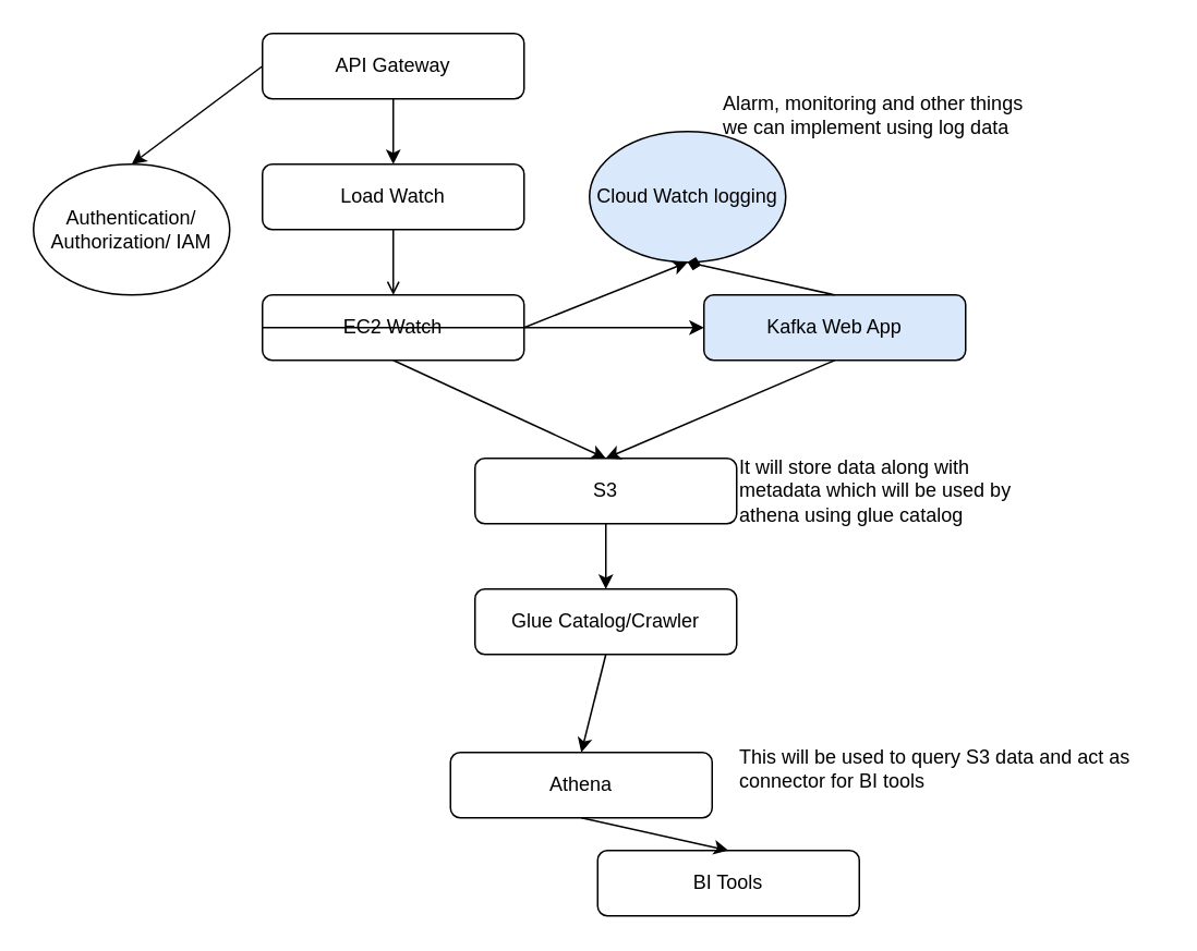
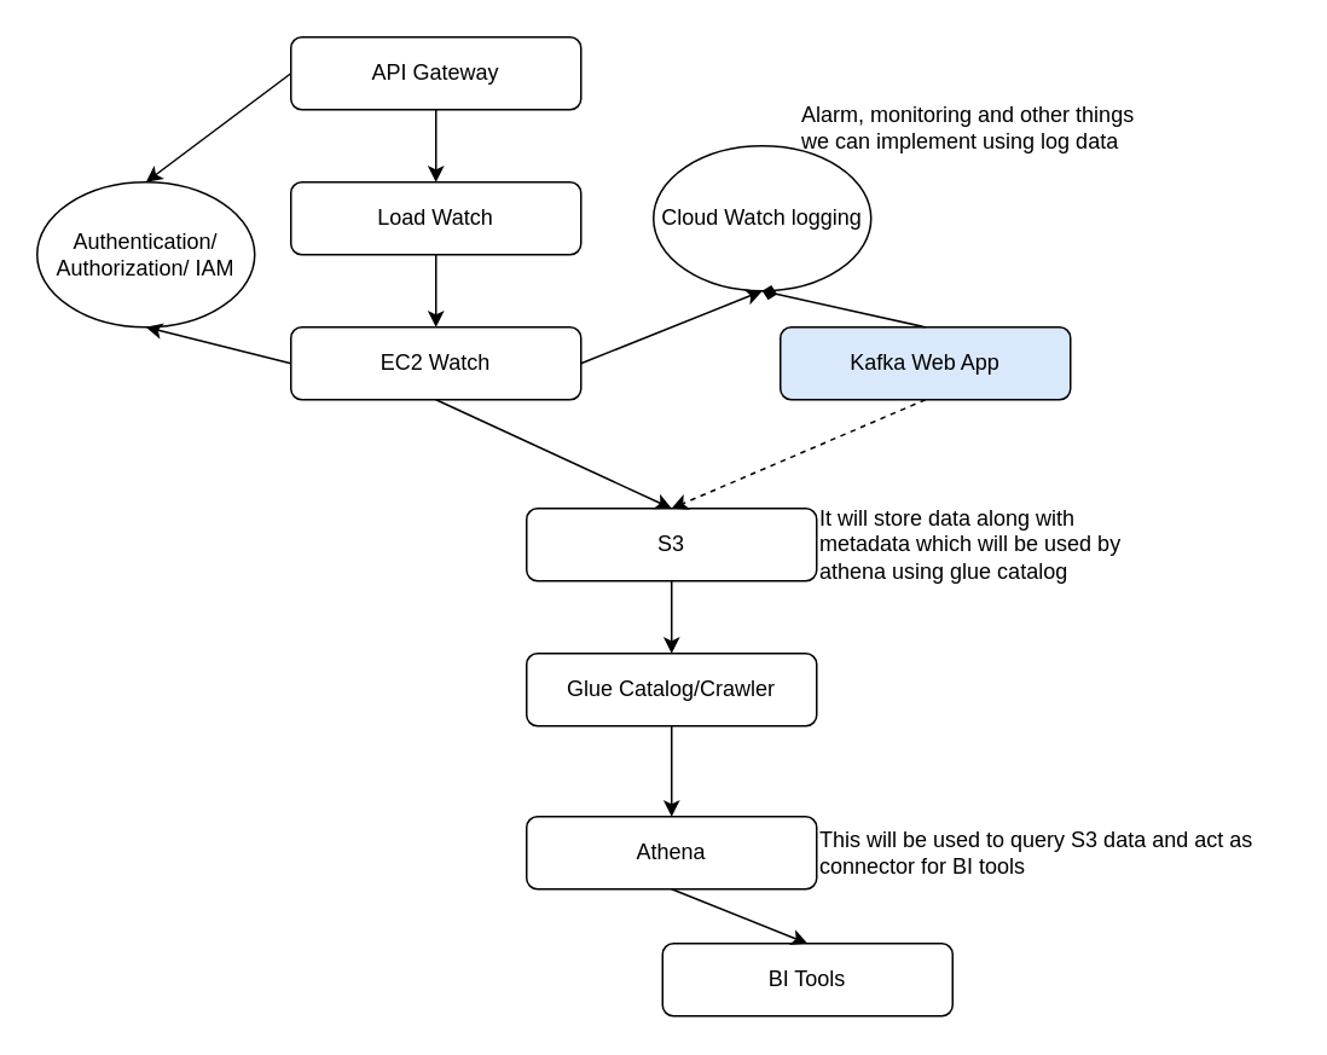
- <mxCell id="17" value="Cloud Watch logging" style="ellipse;whiteSpace=wrap;html=1;fillColor=#dae8fc;" vertex="1" parent="1"><mxGeometry x="360" y="80" width="120" height="80" as="geometry" /></mxCell>
+ <mxCell id="17" value="Cloud Watch logging" style="ellipse;whiteSpace=wrap;html=1;" vertex="1" parent="1"><mxGeometry x="360" y="80" width="120" height="80" as="geometry" /></mxCell>
- <mxCell id="11" value="" style="endArrow=open;html=1;rounded=0;exitX=0.5;exitY=1;exitDx=0;exitDy=0;entryX=0.5;entryY=0;entryDx=0;entryDy=0;" edge="1" parent="1" source="3" target="4"><mxGeometry width="50" height="50" relative="1" as="geometry"><mxPoint x="360" y="330" as="sourcePoint" /><mxPoint x="410" y="280" as="targetPoint" /></mxGeometry></mxCell>
+ <mxCell id="11" value="" style="endArrow=classic;html=1;rounded=0;exitX=0.5;exitY=1;exitDx=0;exitDy=0;entryX=0.5;entryY=0;entryDx=0;entryDy=0;" edge="1" parent="1" source="3" target="4"><mxGeometry width="50" height="50" relative="1" as="geometry"><mxPoint x="360" y="330" as="sourcePoint" /><mxPoint x="410" y="280" as="targetPoint" /></mxGeometry></mxCell>
- <mxCell id="25" value="" style="endArrow=classic;html=1;rounded=0;exitX=0;exitY=0.5;exitDx=0;exitDy=0;" edge="1" parent="1" source="4" target="5"><mxGeometry width="50" height="50" relative="1" as="geometry"><mxPoint x="360" y="310" as="sourcePoint" /><mxPoint x="410" y="260" as="targetPoint" /></mxGeometry></mxCell>
+ <mxCell id="25" value="" style="endArrow=classic;html=1;rounded=0;exitX=0;exitY=0.5;exitDx=0;exitDy=0;entryX=0.5;entryY=1;entryDx=0;entryDy=0;" edge="1" parent="1" source="4" target="23"><mxGeometry width="50" height="50" relative="1" as="geometry"><mxPoint x="360" y="310" as="sourcePoint" /><mxPoint x="410" y="260" as="targetPoint" /></mxGeometry></mxCell>
- <mxCell id="13" value="" style="endArrow=classic;html=1;rounded=0;exitX=0.5;exitY=1;exitDx=0;exitDy=0;entryX=0.5;entryY=0;entryDx=0;entryDy=0;" edge="1" parent="1" source="5" target="6"><mxGeometry width="50" height="50" relative="1" as="geometry"><mxPoint x="360" y="330" as="sourcePoint" /><mxPoint x="410" y="280" as="targetPoint" /></mxGeometry></mxCell>
+ <mxCell id="13" value="" style="endArrow=classic;html=1;rounded=0;exitX=0.5;exitY=1;exitDx=0;exitDy=0;entryX=0.5;entryY=0;entryDx=0;entryDy=0;dashed=1;" edge="1" parent="1" source="5" target="6"><mxGeometry width="50" height="50" relative="1" as="geometry"><mxPoint x="360" y="330" as="sourcePoint" /><mxPoint x="410" y="280" as="targetPoint" /></mxGeometry></mxCell>
- <mxCell id="8" value="Athena" style="rounded=1;whiteSpace=wrap;html=1;" vertex="1" parent="1"><mxGeometry x="275" y="460" width="160" height="40" as="geometry" /></mxCell>
+ <mxCell id="8" value="Athena" style="rounded=1;whiteSpace=wrap;html=1;" vertex="1" parent="1"><mxGeometry x="290" y="450" width="160" height="40" as="geometry" /></mxCell>
